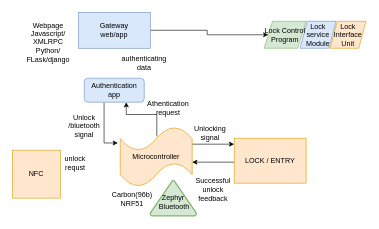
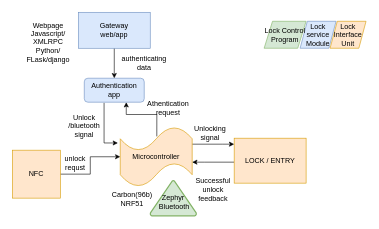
- <mxCell id="9" value="" style="edgeStyle=orthogonalEdgeStyle;rounded=0;orthogonalLoop=1;jettySize=auto;html=1;" parent="1" source="10" target="22" edge="1"><mxGeometry relative="1" as="geometry" /></mxCell>
+ <mxCell id="9" value="" style="edgeStyle=orthogonalEdgeStyle;rounded=0;orthogonalLoop=1;jettySize=auto;html=1;" parent="1" source="10" target="8" edge="1"><mxGeometry relative="1" as="geometry" /></mxCell>
+ <mxCell id="2" value="" style="edgeStyle=orthogonalEdgeStyle;rounded=0;orthogonalLoop=1;jettySize=auto;html=1;entryX=0;entryY=0.5;entryDx=0;entryDy=0;entryPerimeter=0;" parent="1" source="3" target="6" edge="1"><mxGeometry relative="1" as="geometry"><mxPoint x="190" y="261" as="targetPoint" /></mxGeometry></mxCell>
